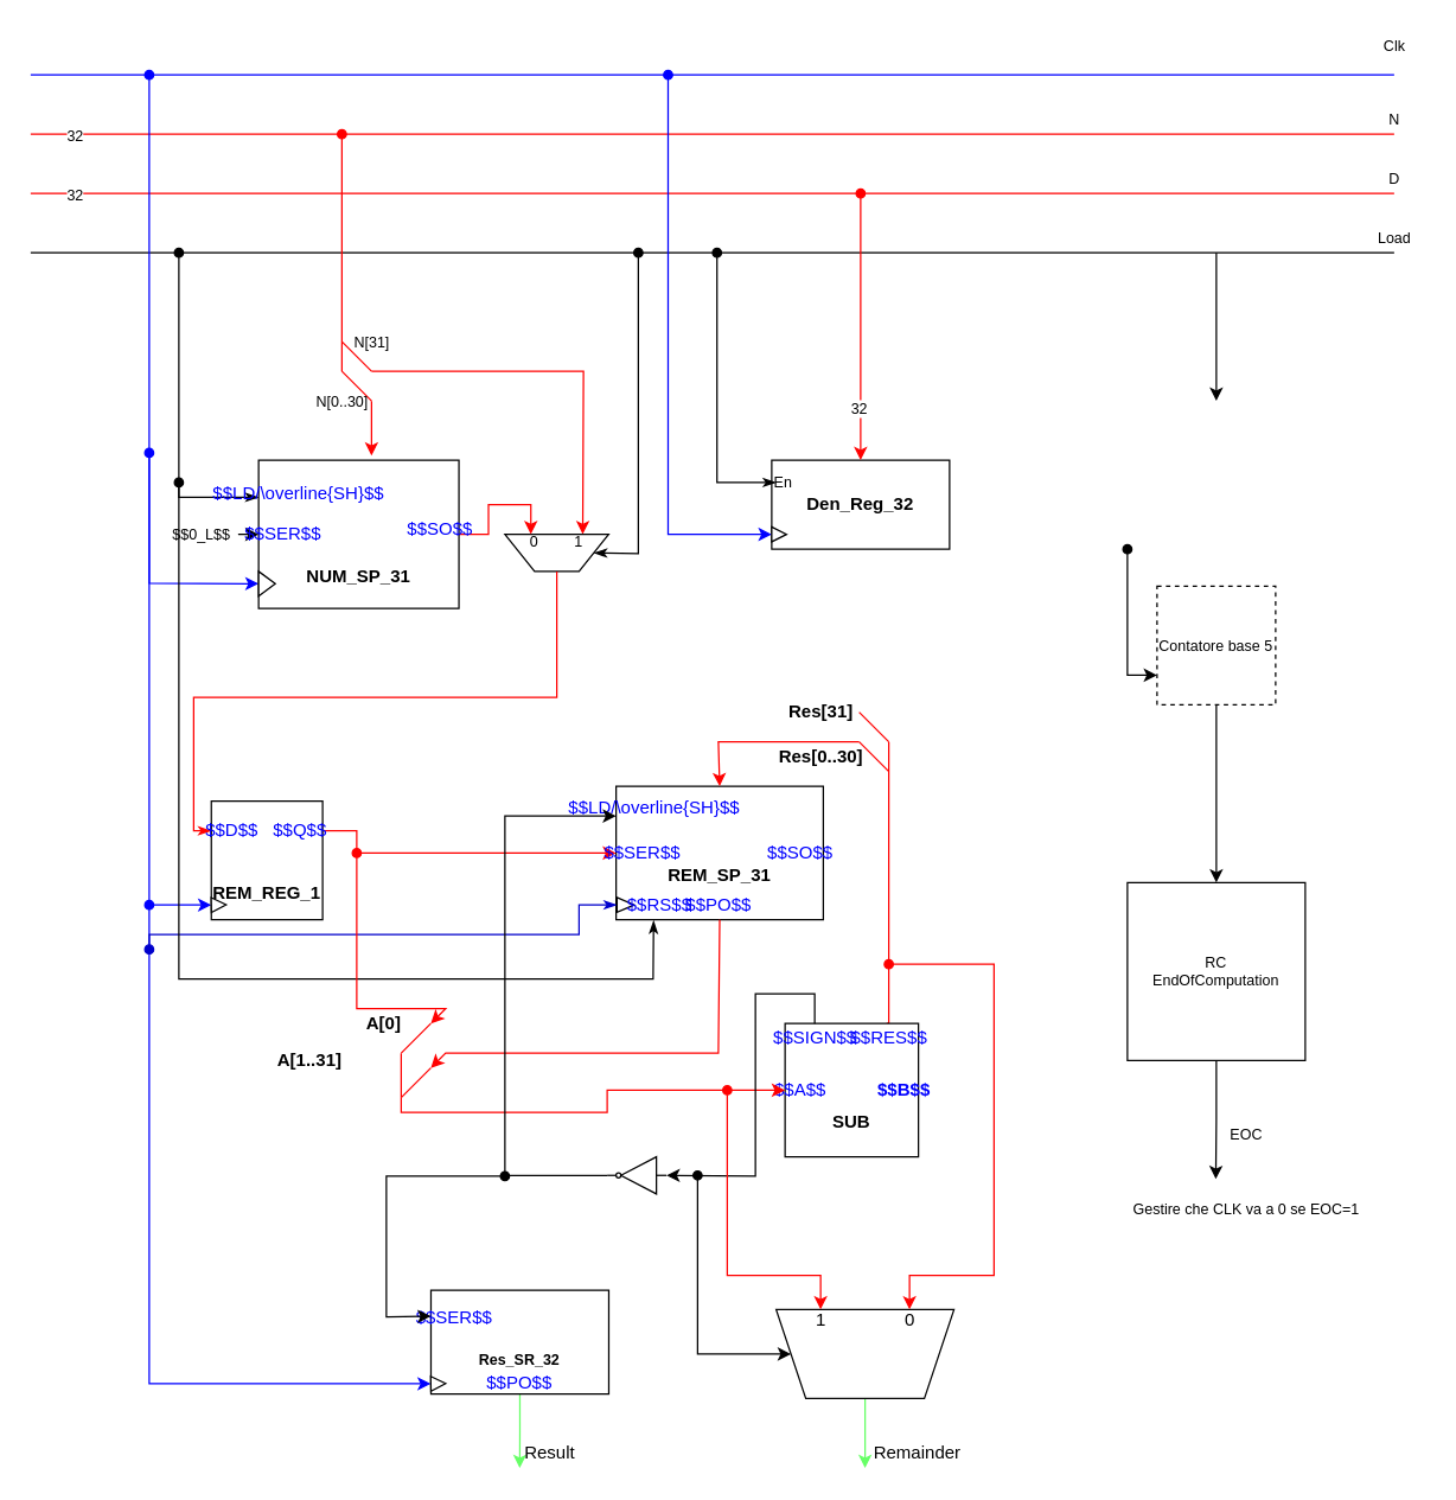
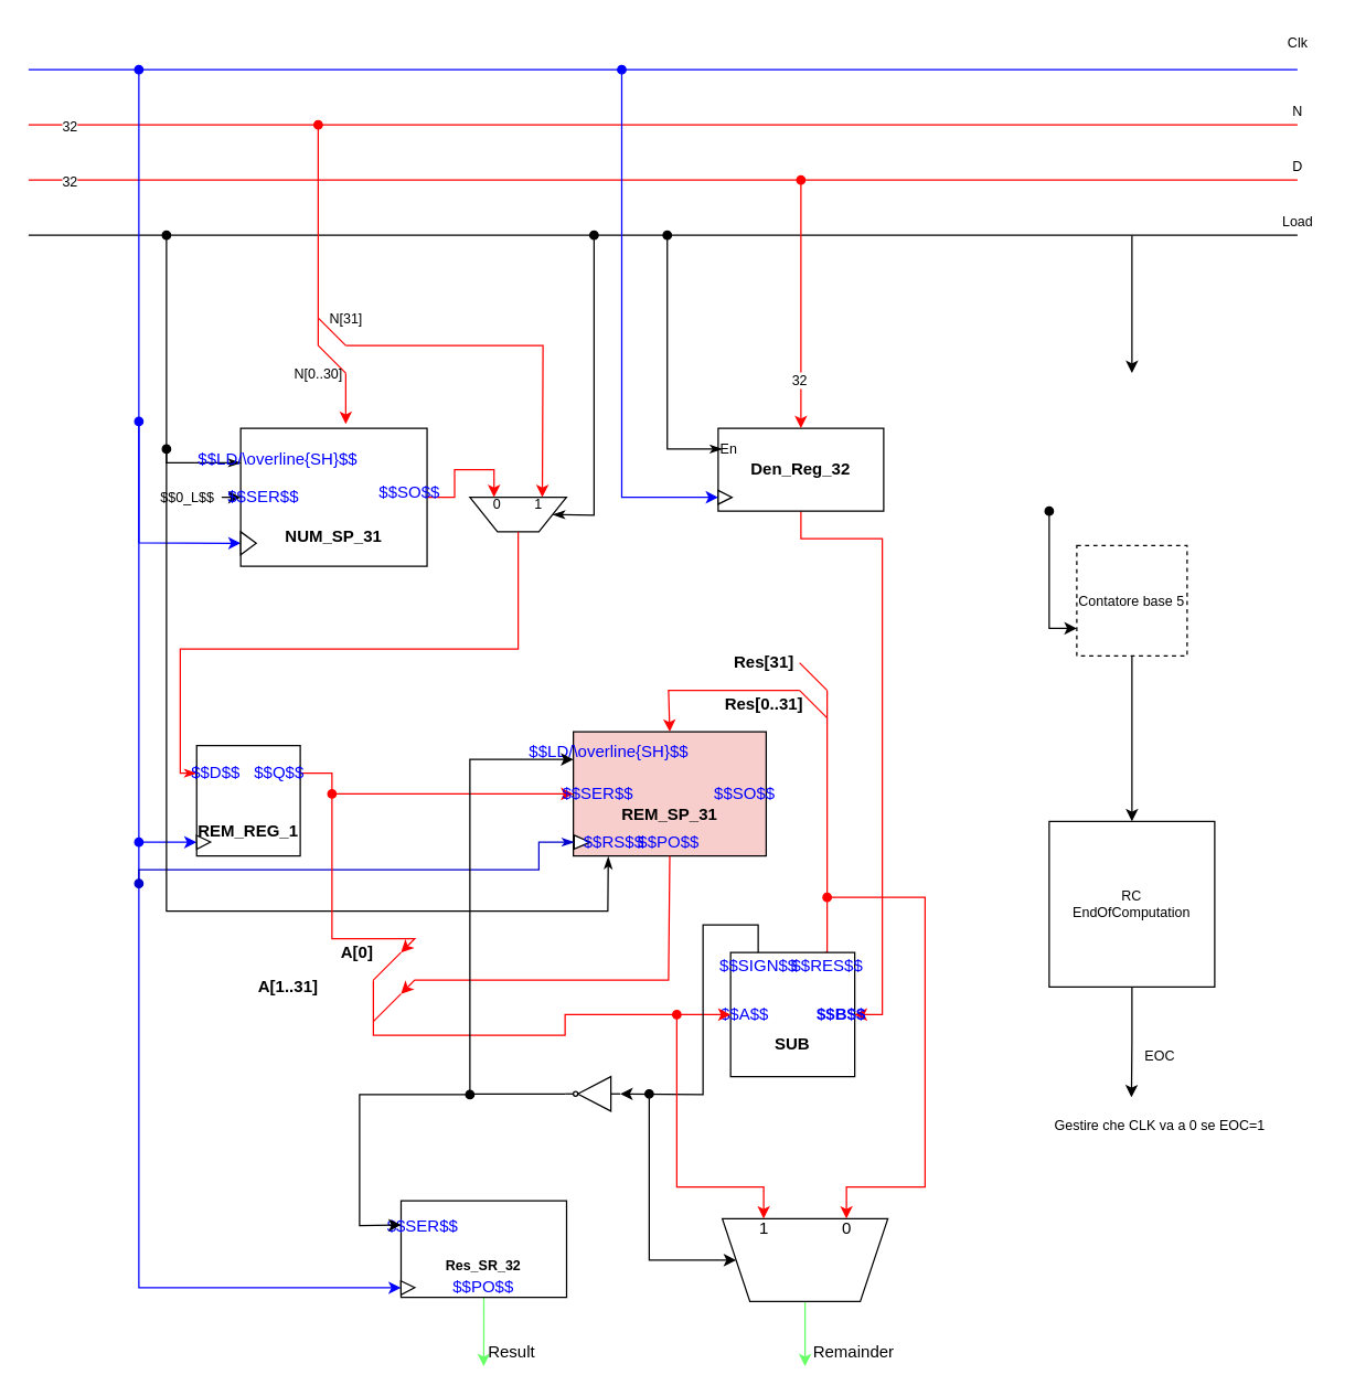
- <mxCell id="54" value="&lt;font size=&quot;1&quot;&gt;&lt;b style=&quot;font-size: 12px&quot;&gt;Res[0..30]&lt;/b&gt;&lt;/font&gt;" style="text;html=1;align=center;verticalAlign=middle;resizable=0;points=[];autosize=1;fontSize=10;" vertex="1" parent="1"><mxGeometry x="518" y="500" width="70" height="20" as="geometry" /></mxCell>
+ <mxCell id="54" value="&lt;font size=&quot;1&quot;&gt;&lt;b style=&quot;font-size: 12px&quot;&gt;Res[0..31]&lt;/b&gt;&lt;/font&gt;" style="text;html=1;align=center;verticalAlign=middle;resizable=0;points=[];autosize=1;fontSize=10;" vertex="1" parent="1"><mxGeometry x="518" y="500" width="70" height="20" as="geometry" /></mxCell>
+ <mxCell id="22" style="edgeStyle=orthogonalEdgeStyle;rounded=0;orthogonalLoop=1;jettySize=auto;html=1;exitX=0.5;exitY=1;exitDx=0;exitDy=0;entryX=1;entryY=0.5;entryDx=0;entryDy=0;startArrow=none;startFill=0;endArrow=classic;endFill=1;strokeColor=#FF0000;fontSize=10;" edge="1" parent="1" source="23" target="47"><mxGeometry relative="1" as="geometry"><Array as="points"><mxPoint x="580" y="390" /><mxPoint x="639" y="390" /><mxPoint x="639" y="735" /></Array></mxGeometry></mxCell>
- <mxCell id="2" value="&lt;span style=&quot;font-size: 12px&quot;&gt;&lt;b&gt;&lt;br&gt;&lt;br&gt;REM_SP_31&lt;/b&gt;&lt;/span&gt;" style="rounded=0;whiteSpace=wrap;html=1;fontSize=10;" vertex="1" parent="1"><mxGeometry x="415.01" y="530" width="139.8" height="90" as="geometry" /></mxCell>
+ <mxCell id="2" value="&lt;span style=&quot;font-size: 12px&quot;&gt;&lt;b&gt;&lt;br&gt;&lt;br&gt;REM_SP_31&lt;/b&gt;&lt;/span&gt;" style="rounded=0;whiteSpace=wrap;html=1;fontSize=10;fillColor=#f8cecc;" vertex="1" parent="1"><mxGeometry x="415.01" y="530" width="139.8" height="90" as="geometry" /></mxCell>
